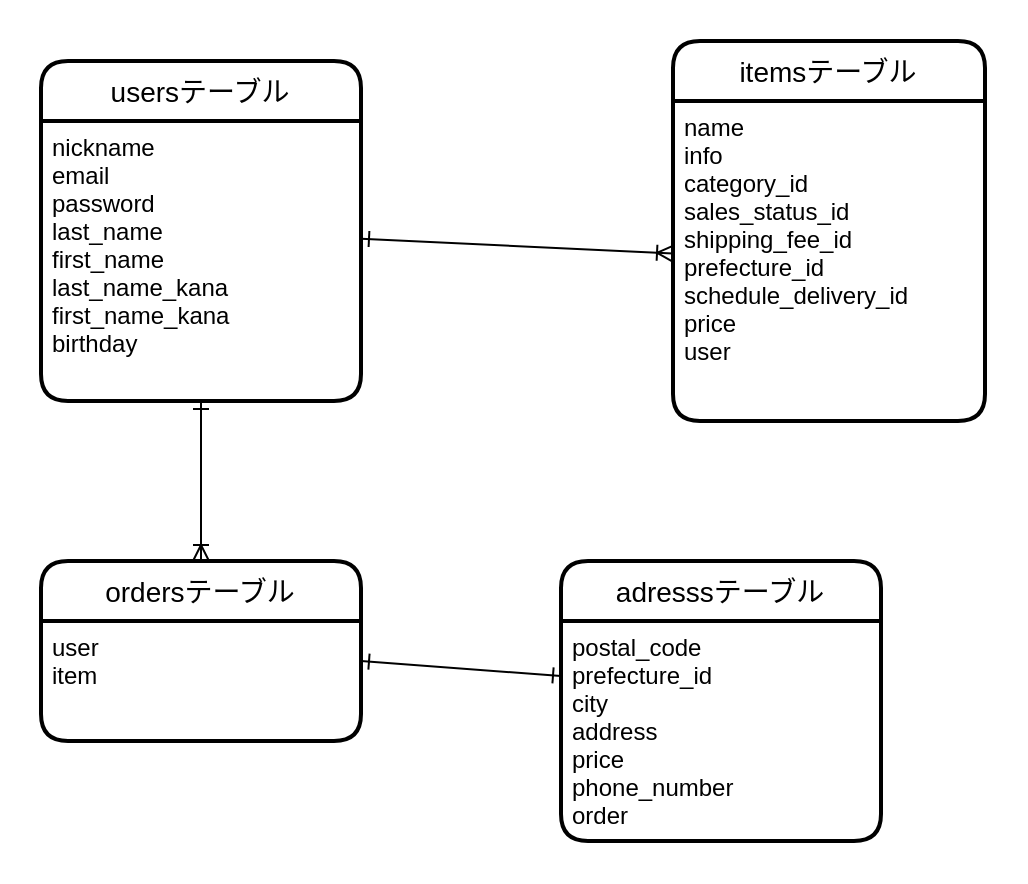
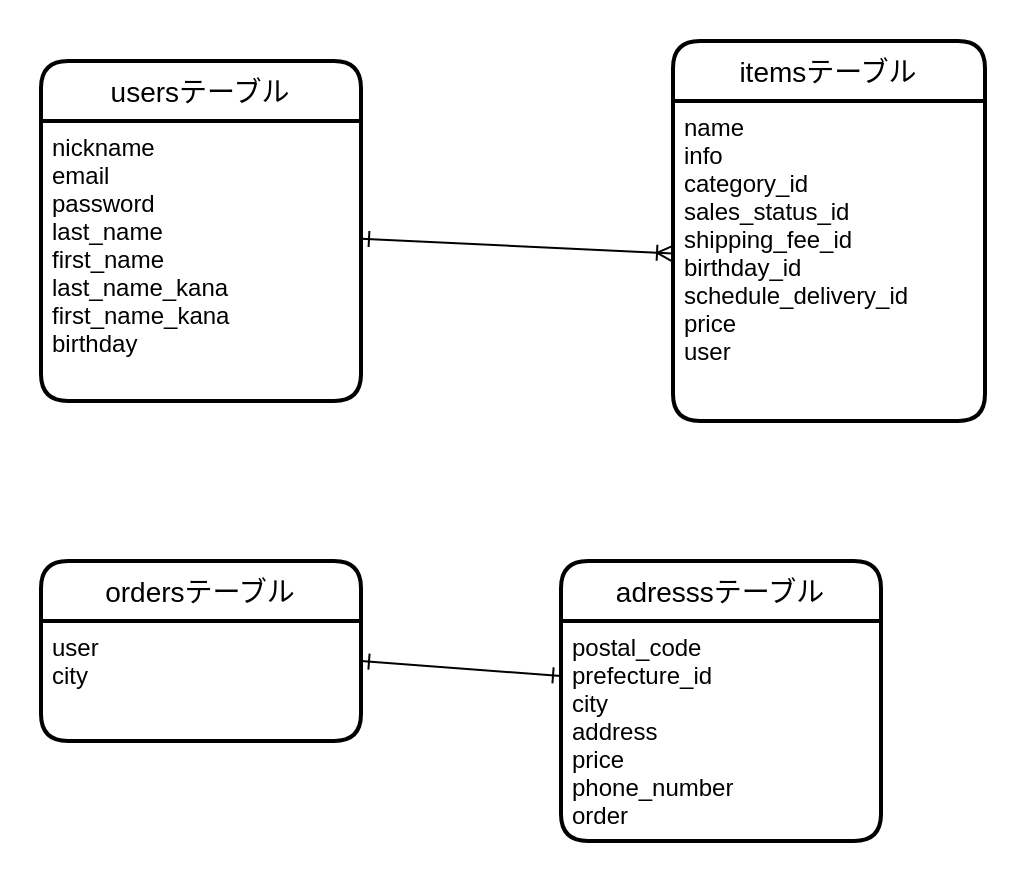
- <mxCell id="6" value="name&#10;info&#10;category_id&#10;sales_status_id&#10;shipping_fee_id&#10;prefecture_id&#10;schedule_delivery_id&#10;price&#10;user" style="align=left;strokeColor=none;fillColor=none;spacingLeft=4;fontSize=12;verticalAlign=top;resizable=0;rotatable=0;part=1;" vertex="1" parent="5"><mxGeometry y="30" width="156" height="160" as="geometry" /></mxCell>
+ <mxCell id="6" value="name&#10;info&#10;category_id&#10;sales_status_id&#10;shipping_fee_id&#10;birthday_id&#10;schedule_delivery_id&#10;price&#10;user" style="align=left;strokeColor=none;fillColor=none;spacingLeft=4;fontSize=12;verticalAlign=top;resizable=0;rotatable=0;part=1;" vertex="1" parent="5"><mxGeometry y="30" width="156" height="160" as="geometry" /></mxCell>
- <mxCell id="11" style="edgeStyle=none;rounded=0;orthogonalLoop=1;jettySize=auto;html=1;entryX=0.5;entryY=0;entryDx=0;entryDy=0;startArrow=ERone;startFill=0;endArrow=ERoneToMany;endFill=0;" edge="1" parent="1" source="4" target="7"><mxGeometry relative="1" as="geometry" /></mxCell>
- <mxCell id="8" value="user&#10;item" style="align=left;strokeColor=none;fillColor=none;spacingLeft=4;fontSize=12;verticalAlign=top;resizable=0;rotatable=0;part=1;" vertex="1" parent="7"><mxGeometry y="30" width="160" height="60" as="geometry" /></mxCell>
+ <mxCell id="8" value="user&#10;city" style="align=left;strokeColor=none;fillColor=none;spacingLeft=4;fontSize=12;verticalAlign=top;resizable=0;rotatable=0;part=1;" vertex="1" parent="7"><mxGeometry y="30" width="160" height="60" as="geometry" /></mxCell>
